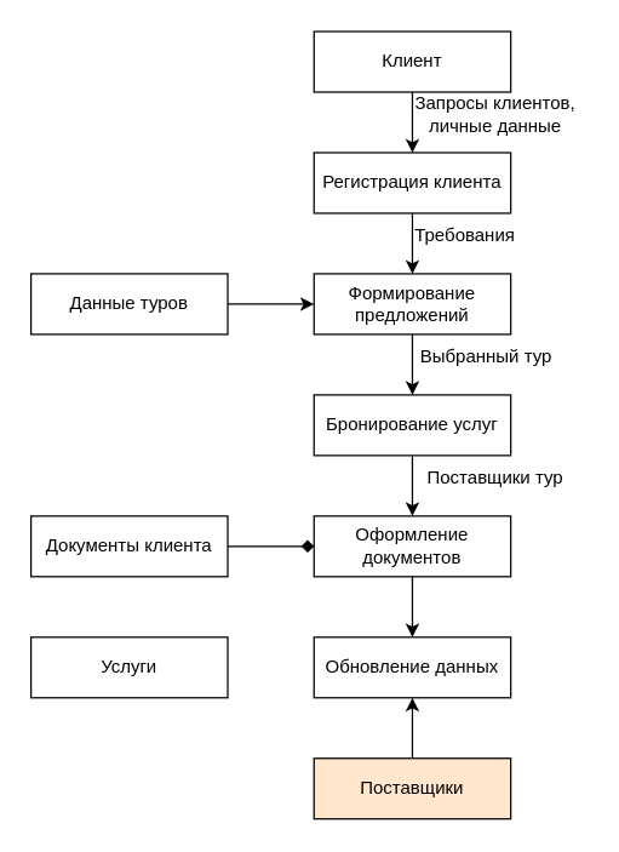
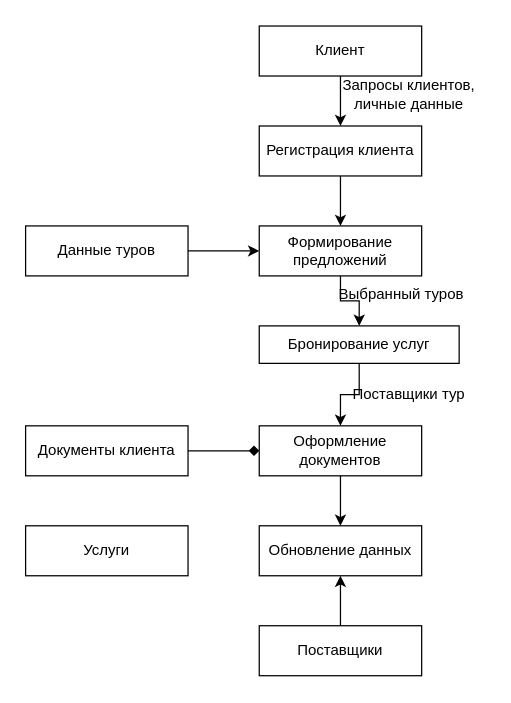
- <mxCell id="14" value="Требования" style="text;html=1;align=center;verticalAlign=middle;whiteSpace=wrap;rounded=0;" vertex="1" parent="1"><mxGeometry x="247" y="140" width="120" height="30" as="geometry" /></mxCell>
- <mxCell id="15" value="Выбранный тур" style="text;html=1;align=center;verticalAlign=middle;whiteSpace=wrap;rounded=0;" vertex="1" parent="1"><mxGeometry x="261" y="220" width="120" height="30" as="geometry" /></mxCell>
+ <mxCell id="15" value="Выбранный туров" style="text;html=1;align=center;verticalAlign=middle;whiteSpace=wrap;rounded=0;" vertex="1" parent="1"><mxGeometry x="261" y="220" width="120" height="30" as="geometry" /></mxCell>
- <mxCell id="9" value="Бронирование услуг" style="rounded=0;whiteSpace=wrap;html=1;" vertex="1" parent="1"><mxGeometry x="207" y="260" width="130" height="40" as="geometry" /></mxCell>
+ <mxCell id="9" value="Бронирование услуг" style="rounded=0;whiteSpace=wrap;html=1;" vertex="1" parent="1"><mxGeometry x="207" y="260" width="160" height="30" as="geometry" /></mxCell>
- <mxCell id="23" value="Поставщики" style="rounded=0;whiteSpace=wrap;html=1;fillColor=#ffe6cc;" vertex="1" parent="1"><mxGeometry x="207" y="500" width="130" height="40" as="geometry" /></mxCell>
+ <mxCell id="23" value="Поставщики" style="rounded=0;whiteSpace=wrap;html=1;" vertex="1" parent="1"><mxGeometry x="207" y="500" width="130" height="40" as="geometry" /></mxCell>
